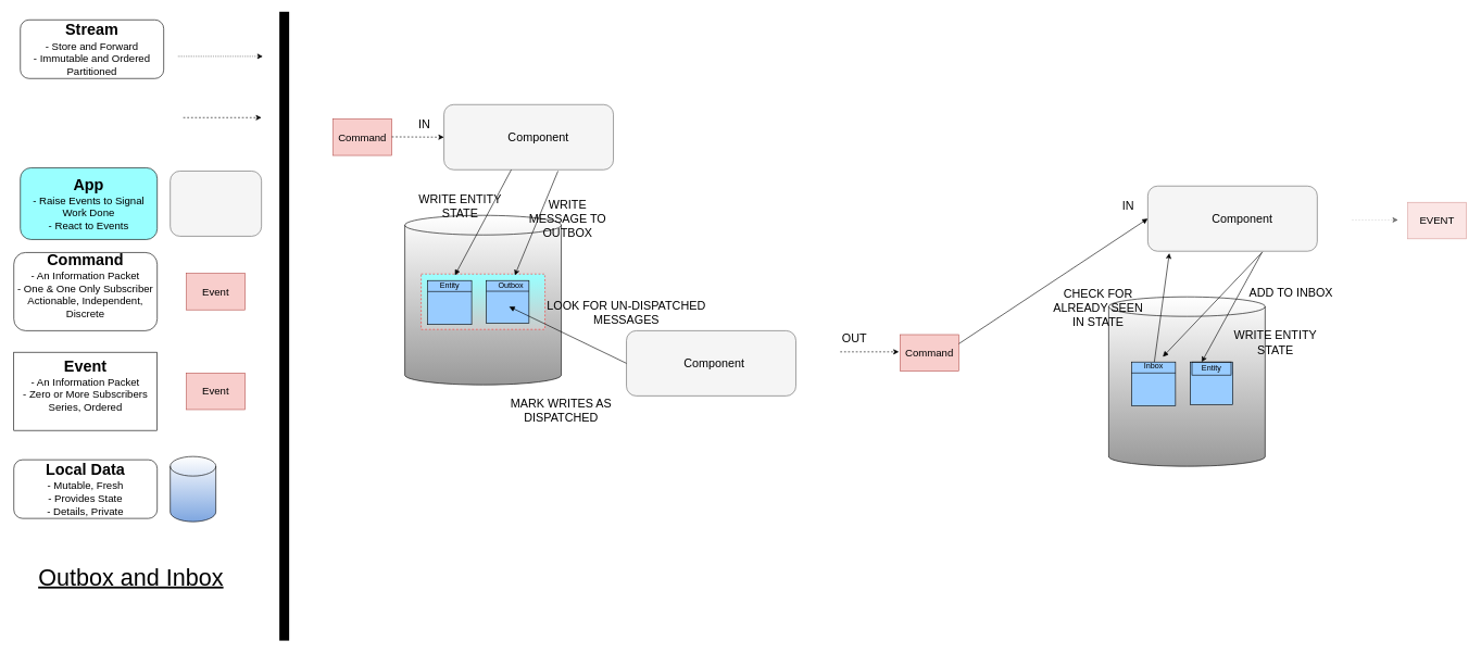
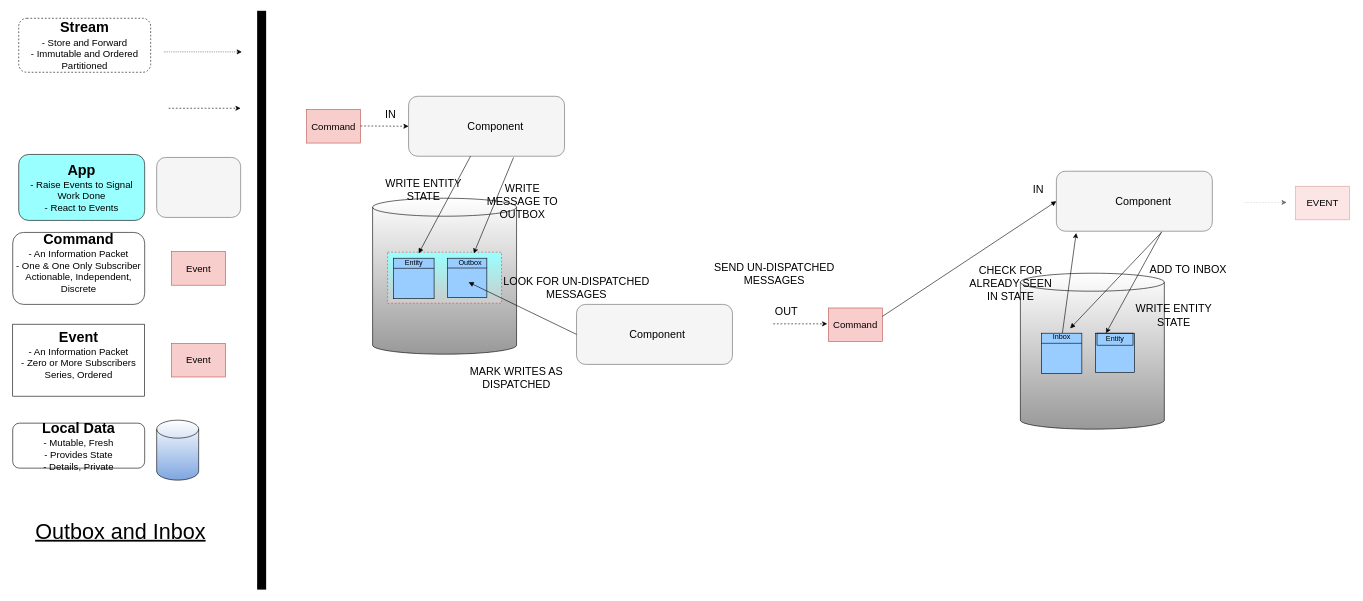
- <mxCell id="16" value="&lt;font style=&quot;&quot;&gt;&lt;font style=&quot;font-size: 24px;&quot;&gt;&lt;b&gt;Stream&lt;/b&gt;&lt;/font&gt;&lt;br&gt;&lt;span style=&quot;font-size: 16px;&quot;&gt;- Store and Forward&lt;/span&gt;&lt;br&gt;&lt;span style=&quot;font-size: 16px;&quot;&gt;- Immutable and Ordered&lt;br&gt;Partitioned&lt;br&gt;&lt;/span&gt;&lt;/font&gt;" style="rounded=1;whiteSpace=wrap;html=1;" parent="1" vertex="1"><mxGeometry x="30" y="30" width="220" height="90" as="geometry" /></mxCell>
+ <mxCell id="16" value="&lt;font style=&quot;&quot;&gt;&lt;font style=&quot;font-size: 24px;&quot;&gt;&lt;b&gt;Stream&lt;/b&gt;&lt;/font&gt;&lt;br&gt;&lt;span style=&quot;font-size: 16px;&quot;&gt;- Store and Forward&lt;/span&gt;&lt;br&gt;&lt;span style=&quot;font-size: 16px;&quot;&gt;- Immutable and Ordered&lt;br&gt;Partitioned&lt;br&gt;&lt;/span&gt;&lt;/font&gt;" style="rounded=1;whiteSpace=wrap;html=1;dashed=1;" parent="1" vertex="1"><mxGeometry x="30" y="30" width="220" height="90" as="geometry" /></mxCell>
+ <mxCell id="39" value="&lt;font style=&quot;font-size: 18px&quot;&gt;SEND UN-DISPATCHED MESSAGES&lt;br&gt;&lt;/font&gt;" style="text;html=1;strokeColor=none;fillColor=none;align=center;verticalAlign=middle;whiteSpace=wrap;rounded=0;" parent="1" vertex="1"><mxGeometry x="1160" y="415.5" width="260" height="80" as="geometry" /></mxCell>
- <mxCell id="23" value="&lt;font style=&quot;&quot;&gt;&lt;font style=&quot;font-size: 24px;&quot;&gt;&lt;b&gt;Local Data&lt;/b&gt;&lt;/font&gt;&lt;br&gt;&lt;span style=&quot;font-size: 16px;&quot;&gt;- Mutable, Fresh&lt;br&gt;&lt;/span&gt;&lt;span style=&quot;font-size: 16px;&quot;&gt;- Provides State&lt;br&gt;- Details, Private&lt;br&gt;&lt;/span&gt;&lt;/font&gt;" style="rounded=1;whiteSpace=wrap;html=1;" parent="1" vertex="1"><mxGeometry x="20" y="705" width="220" height="90" as="geometry" /></mxCell>
+ <mxCell id="23" value="&lt;font style=&quot;&quot;&gt;&lt;font style=&quot;font-size: 24px;&quot;&gt;&lt;b&gt;Local Data&lt;/b&gt;&lt;/font&gt;&lt;br&gt;&lt;span style=&quot;font-size: 16px;&quot;&gt;- Mutable, Fresh&lt;br&gt;&lt;/span&gt;&lt;span style=&quot;font-size: 16px;&quot;&gt;- Provides State&lt;br&gt;- Details, Private&lt;br&gt;&lt;/span&gt;&lt;/font&gt;" style="rounded=1;whiteSpace=wrap;html=1;" parent="1" vertex="1"><mxGeometry x="20" y="705" width="220" height="75" as="geometry" /></mxCell>
